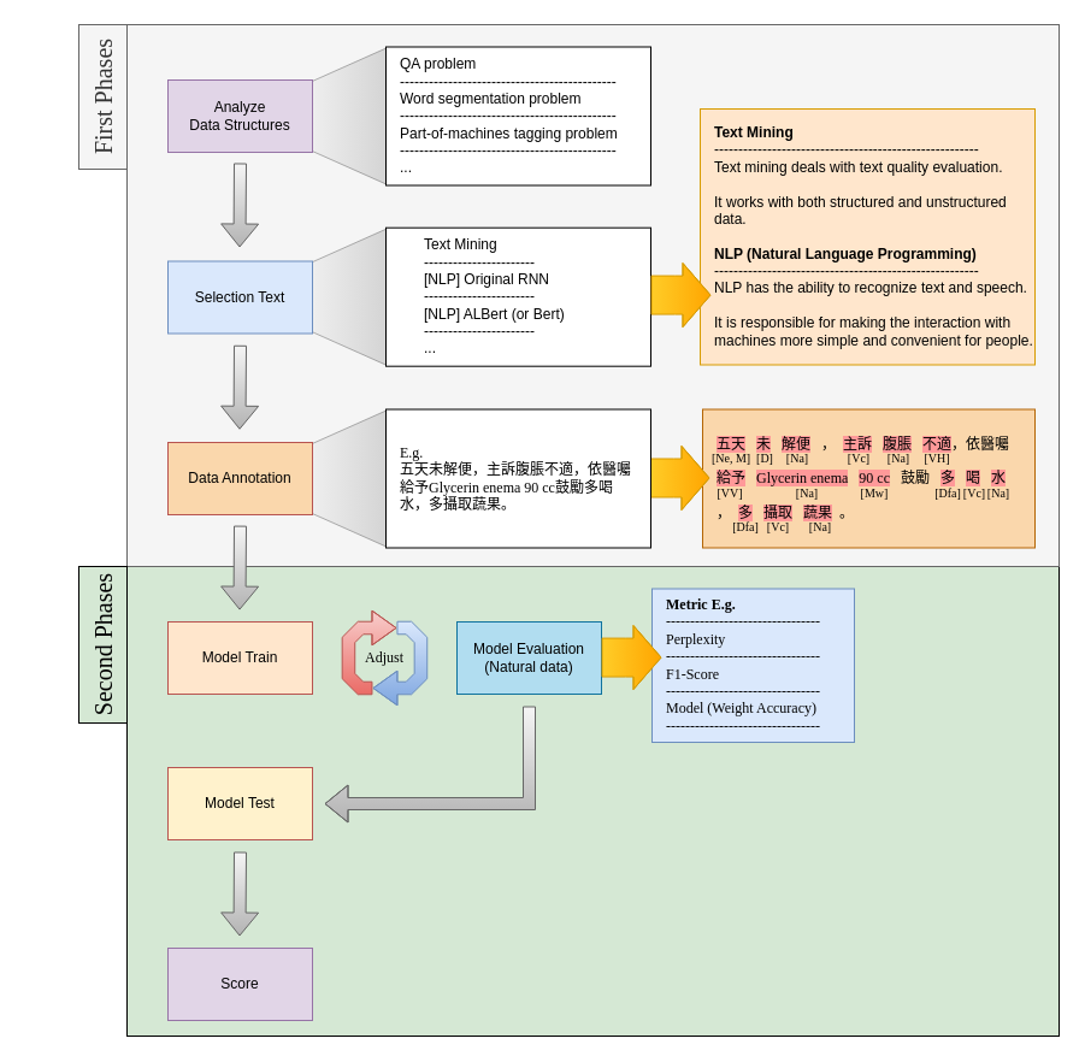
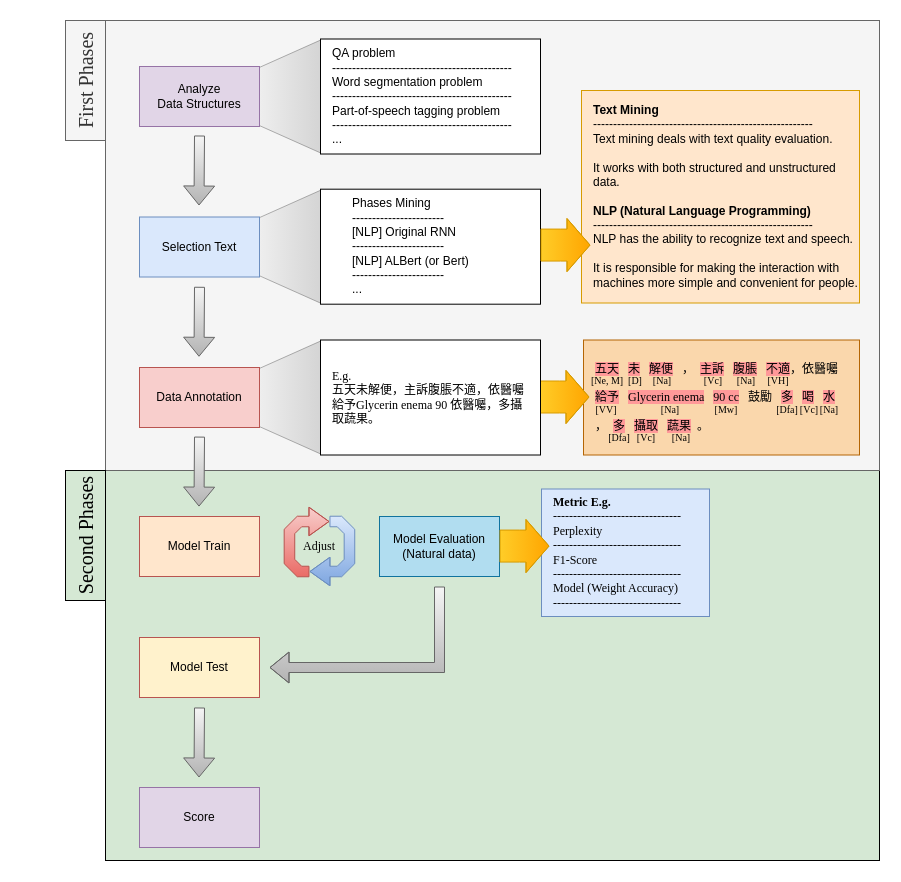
- <mxCell id="6" value="QA problem&lt;br&gt;---------------------------------------------&lt;br&gt;Word segmentation problem&lt;br&gt;---------------------------------------------&lt;br&gt;Part-of-machines tagging problem&lt;br&gt;---------------------------------------------&lt;br&gt;..." style="rounded=0;whiteSpace=wrap;html=1;align=left;spacingLeft=10;" parent="1" vertex="1"><mxGeometry x="320" y="38.5" width="220" height="115" as="geometry" /></mxCell>
+ <mxCell id="6" value="QA problem&lt;br&gt;---------------------------------------------&lt;br&gt;Word segmentation problem&lt;br&gt;---------------------------------------------&lt;br&gt;Part-of-speech tagging problem&lt;br&gt;---------------------------------------------&lt;br&gt;..." style="rounded=0;whiteSpace=wrap;html=1;align=left;spacingLeft=10;" parent="1" vertex="1"><mxGeometry x="320" y="38.5" width="220" height="115" as="geometry" /></mxCell>
- <mxCell id="10" value="Text Mining&lt;br&gt;-----------------------&lt;br&gt;[NLP] Original RNN&lt;br&gt;-----------------------&lt;br&gt;[NLP] ALBert (or Bert)&lt;br&gt;-----------------------&lt;br&gt;..." style="rounded=0;whiteSpace=wrap;html=1;align=left;spacingLeft=30;" parent="1" vertex="1"><mxGeometry x="320" y="188.69" width="220" height="115" as="geometry" /></mxCell>
+ <mxCell id="10" value="Phases Mining&lt;br&gt;-----------------------&lt;br&gt;[NLP] Original RNN&lt;br&gt;-----------------------&lt;br&gt;[NLP] ALBert (or Bert)&lt;br&gt;-----------------------&lt;br&gt;..." style="rounded=0;whiteSpace=wrap;html=1;align=left;spacingLeft=30;" parent="1" vertex="1"><mxGeometry x="320" y="188.69" width="220" height="115" as="geometry" /></mxCell>
- <mxCell id="11" value="Data Annotation" style="rounded=0;whiteSpace=wrap;html=1;fillColor=#fad7ac;strokeColor=#b85450;" parent="1" vertex="1"><mxGeometry x="139" y="367" width="120" height="60" as="geometry" /></mxCell>
+ <mxCell id="11" value="Data Annotation" style="rounded=0;whiteSpace=wrap;html=1;fillColor=#f8cecc;strokeColor=#b85450;" parent="1" vertex="1"><mxGeometry x="139" y="367" width="120" height="60" as="geometry" /></mxCell>
- <mxCell id="33" value="&lt;font style=&quot;font-size: 12px;&quot; face=&quot;Times New Roman&quot;&gt;E.g.&lt;br&gt;五天未解便，主訴腹脹不適，依醫囑給予Glycerin enema 90 cc鼓勵多喝水，多攝取蔬果。&lt;/font&gt;" style="rounded=0;whiteSpace=wrap;html=1;align=left;spacingLeft=10;spacingRight=10;" parent="1" vertex="1"><mxGeometry x="320" y="339.5" width="220" height="115" as="geometry" /></mxCell>
+ <mxCell id="33" value="&lt;font style=&quot;font-size: 12px;&quot; face=&quot;Times New Roman&quot;&gt;E.g.&lt;br&gt;五天未解便，主訴腹脹不適，依醫囑給予Glycerin enema 90 依醫囑，多攝取蔬果。&lt;/font&gt;" style="rounded=0;whiteSpace=wrap;html=1;align=left;spacingLeft=10;spacingRight=10;" parent="1" vertex="1"><mxGeometry x="320" y="339.5" width="220" height="115" as="geometry" /></mxCell>
